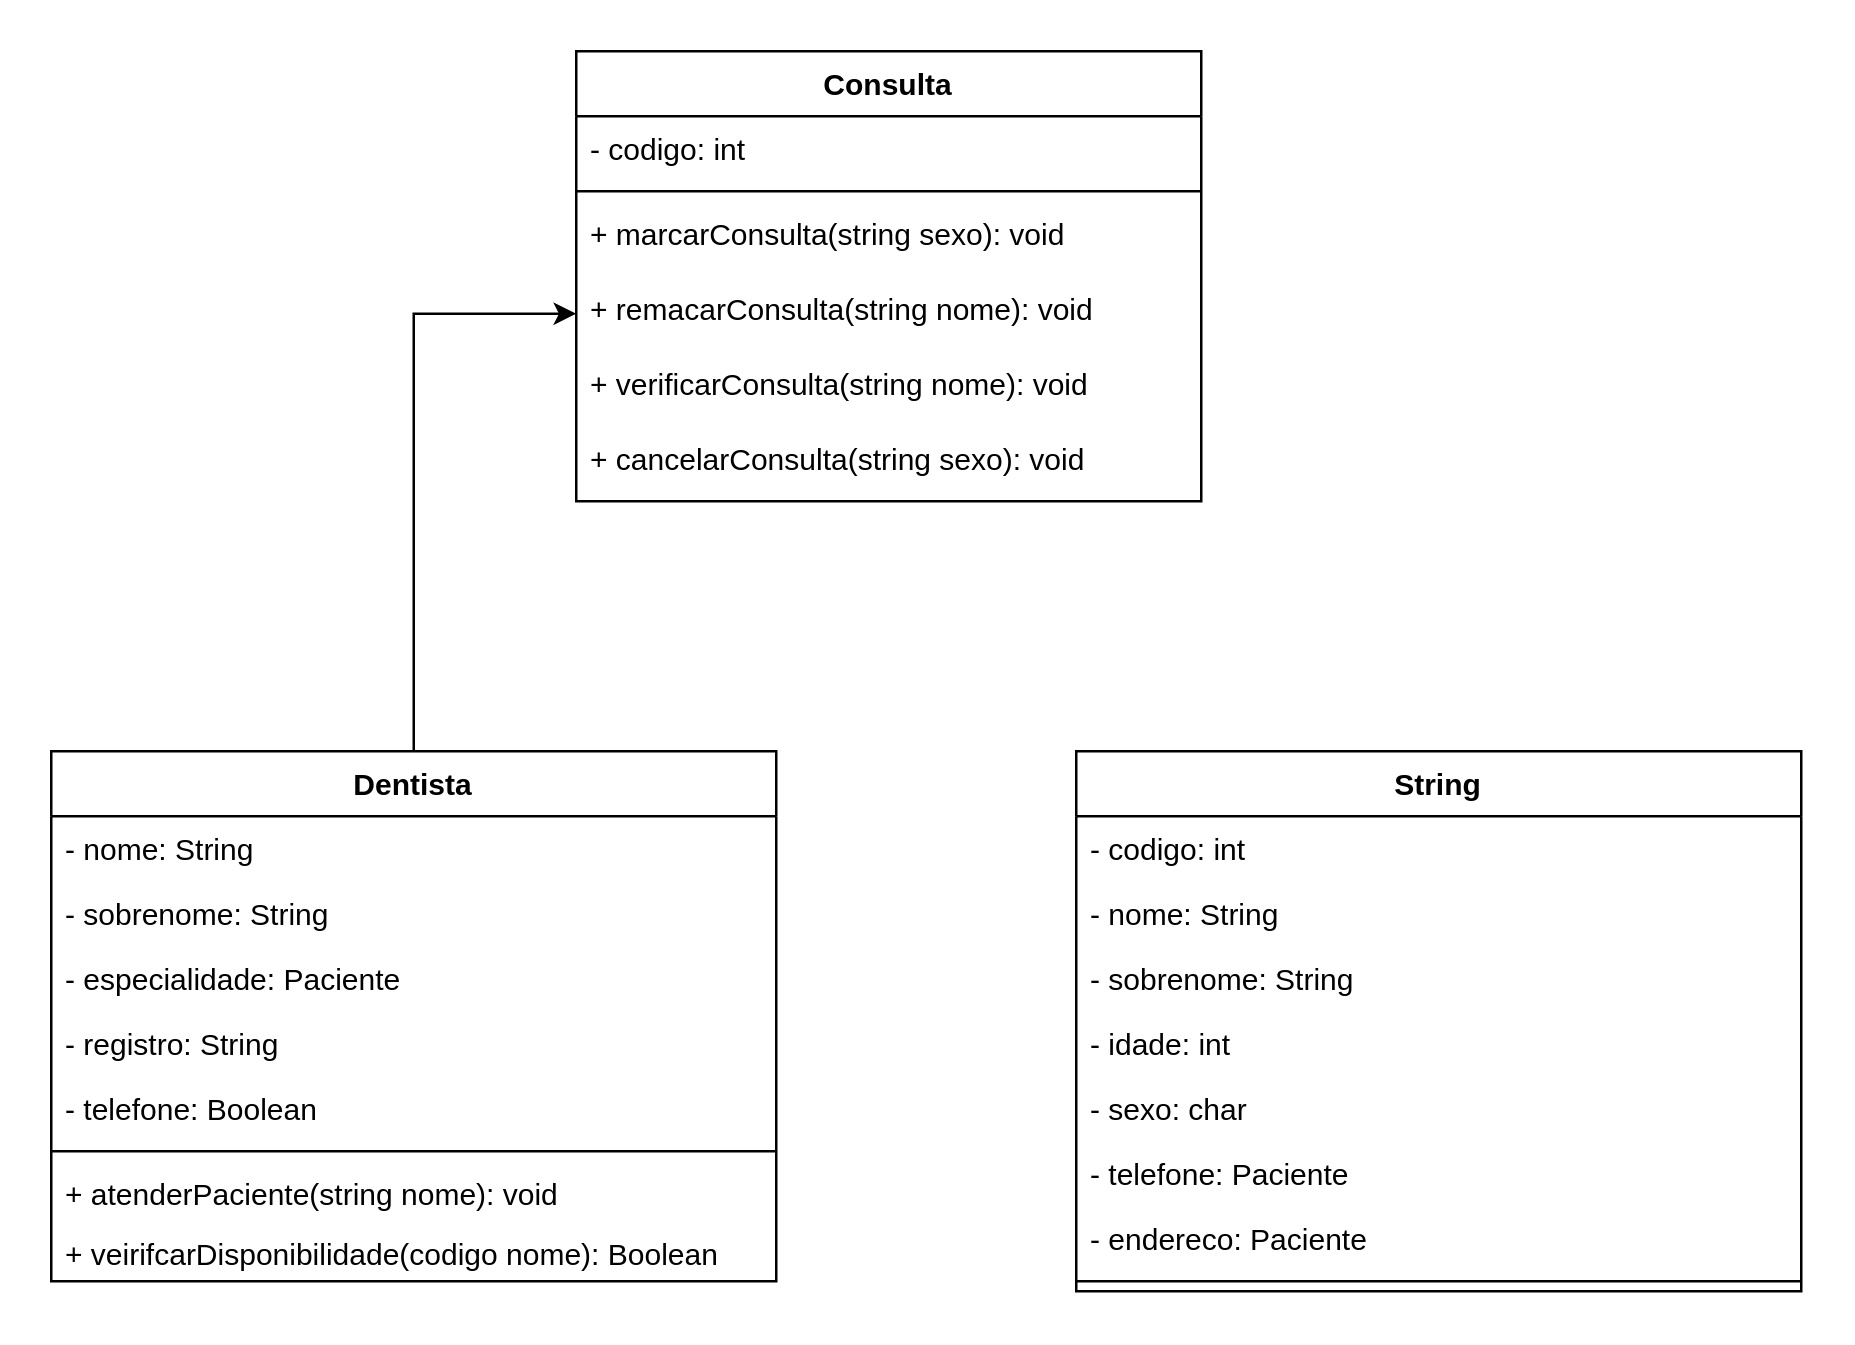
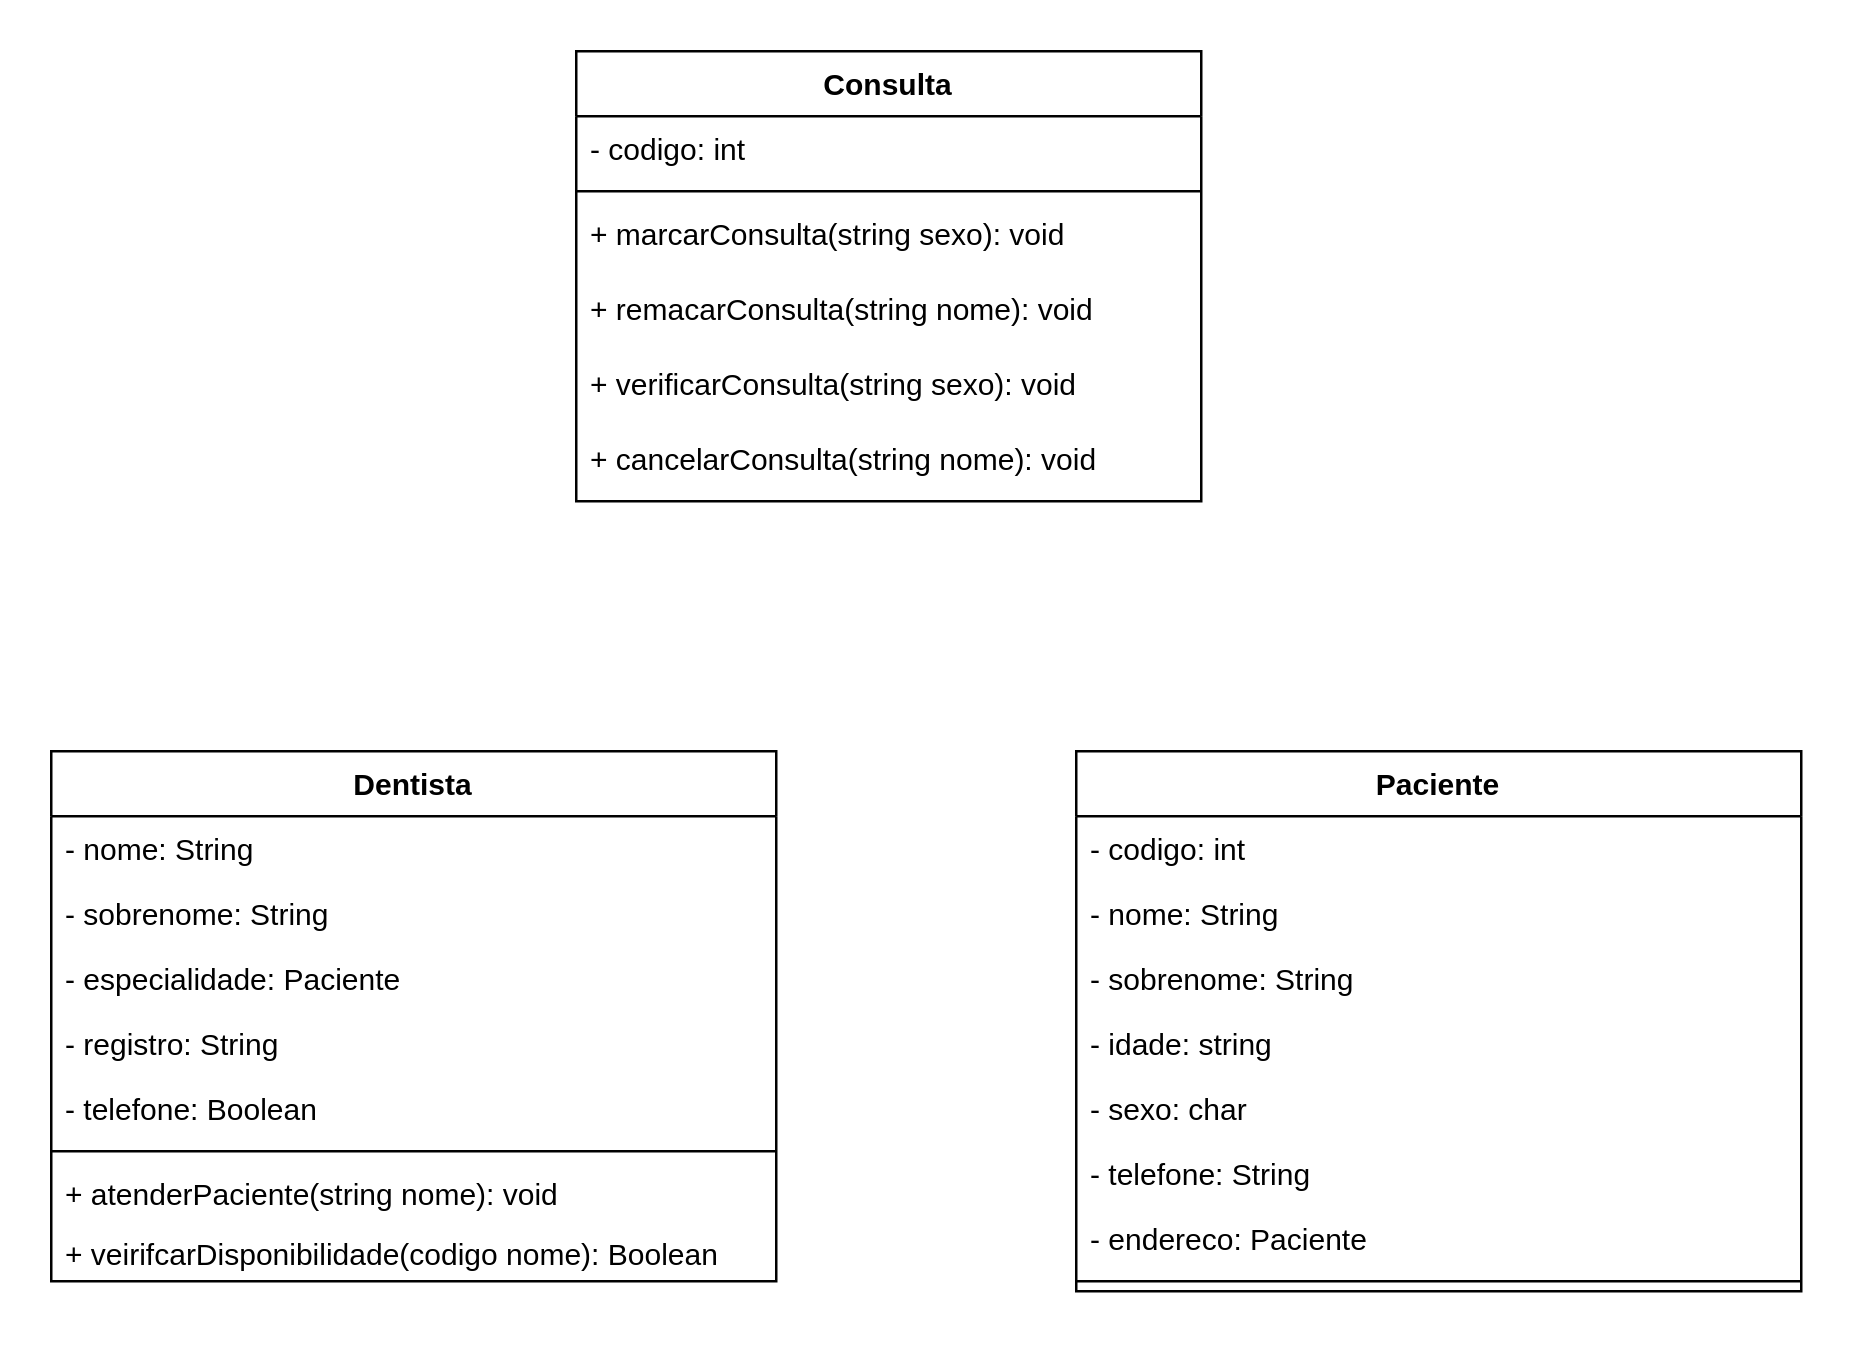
- <mxCell id="26" value="+ verificarConsulta(string nome): void" style="text;strokeColor=none;fillColor=none;align=left;verticalAlign=top;spacingLeft=4;spacingRight=4;overflow=hidden;rotatable=0;points=[[0,0.5],[1,0.5]];portConstraint=eastwest;" parent="21" vertex="1"><mxGeometry y="120" width="250" height="30" as="geometry" /></mxCell>
+ <mxCell id="26" value="+ verificarConsulta(string sexo): void" style="text;strokeColor=none;fillColor=none;align=left;verticalAlign=top;spacingLeft=4;spacingRight=4;overflow=hidden;rotatable=0;points=[[0,0.5],[1,0.5]];portConstraint=eastwest;" parent="21" vertex="1"><mxGeometry y="120" width="250" height="30" as="geometry" /></mxCell>
- <mxCell id="2" style="edgeStyle=orthogonalEdgeStyle;rounded=0;orthogonalLoop=1;jettySize=auto;html=1;entryX=0;entryY=0.5;entryDx=0;entryDy=0;" parent="1" source="3" target="25" edge="1"><mxGeometry relative="1" as="geometry" /></mxCell>
- <mxCell id="27" value="+ cancelarConsulta(string sexo): void" style="text;strokeColor=none;fillColor=none;align=left;verticalAlign=top;spacingLeft=4;spacingRight=4;overflow=hidden;rotatable=0;points=[[0,0.5],[1,0.5]];portConstraint=eastwest;" parent="21" vertex="1"><mxGeometry y="150" width="250" height="30" as="geometry" /></mxCell>
+ <mxCell id="27" value="+ cancelarConsulta(string nome): void" style="text;strokeColor=none;fillColor=none;align=left;verticalAlign=top;spacingLeft=4;spacingRight=4;overflow=hidden;rotatable=0;points=[[0,0.5],[1,0.5]];portConstraint=eastwest;" parent="21" vertex="1"><mxGeometry y="150" width="250" height="30" as="geometry" /></mxCell>
- <mxCell id="12" value="String" style="swimlane;fontStyle=1;align=center;verticalAlign=top;childLayout=stackLayout;horizontal=1;startSize=26;horizontalStack=0;resizeParent=1;resizeParentMax=0;resizeLast=0;collapsible=1;marginBottom=0;" parent="1" vertex="1"><mxGeometry x="430" y="300" width="290" height="216" as="geometry" /></mxCell>
+ <mxCell id="12" value="Paciente" style="swimlane;fontStyle=1;align=center;verticalAlign=top;childLayout=stackLayout;horizontal=1;startSize=26;horizontalStack=0;resizeParent=1;resizeParentMax=0;resizeLast=0;collapsible=1;marginBottom=0;" parent="1" vertex="1"><mxGeometry x="430" y="300" width="290" height="216" as="geometry" /></mxCell>
- <mxCell id="16" value="- idade: int" style="text;strokeColor=none;fillColor=none;align=left;verticalAlign=top;spacingLeft=4;spacingRight=4;overflow=hidden;rotatable=0;points=[[0,0.5],[1,0.5]];portConstraint=eastwest;" parent="12" vertex="1"><mxGeometry y="104" width="290" height="26" as="geometry" /></mxCell>
+ <mxCell id="16" value="- idade: string" style="text;strokeColor=none;fillColor=none;align=left;verticalAlign=top;spacingLeft=4;spacingRight=4;overflow=hidden;rotatable=0;points=[[0,0.5],[1,0.5]];portConstraint=eastwest;" parent="12" vertex="1"><mxGeometry y="104" width="290" height="26" as="geometry" /></mxCell>
- <mxCell id="18" value="- telefone: Paciente" style="text;strokeColor=none;fillColor=none;align=left;verticalAlign=top;spacingLeft=4;spacingRight=4;overflow=hidden;rotatable=0;points=[[0,0.5],[1,0.5]];portConstraint=eastwest;" parent="12" vertex="1"><mxGeometry y="156" width="290" height="26" as="geometry" /></mxCell>
+ <mxCell id="18" value="- telefone: String" style="text;strokeColor=none;fillColor=none;align=left;verticalAlign=top;spacingLeft=4;spacingRight=4;overflow=hidden;rotatable=0;points=[[0,0.5],[1,0.5]];portConstraint=eastwest;" parent="12" vertex="1"><mxGeometry y="156" width="290" height="26" as="geometry" /></mxCell>
